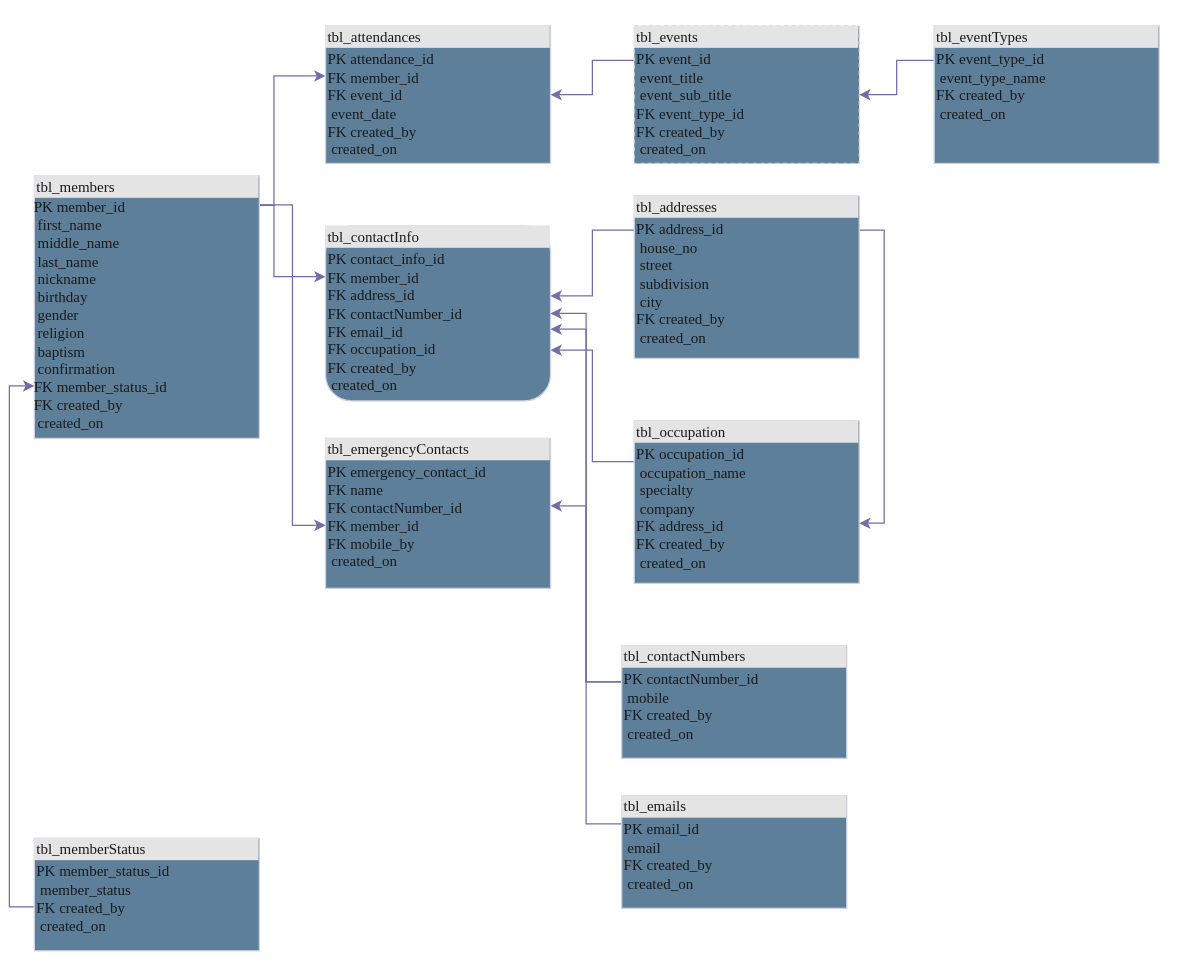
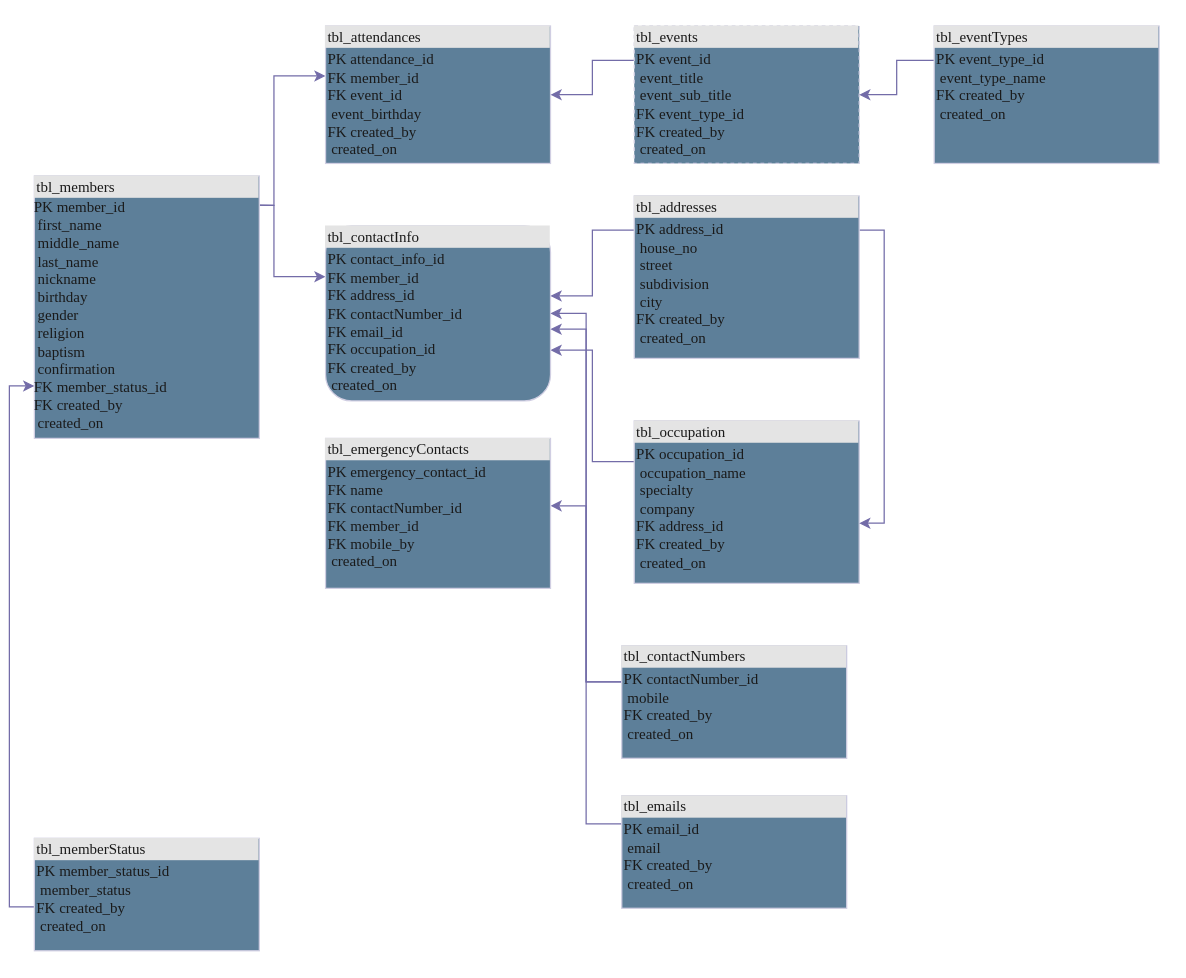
- <mxCell id="11" value="&lt;div style=&quot;box-sizing:border-box;width:100%;background:#e4e4e4;padding:2px;&quot;&gt;tbl_attendances&lt;/div&gt;&lt;table style=&quot;width:100%;font-size:1em;&quot; cellpadding=&quot;2&quot; cellspacing=&quot;0&quot;&gt;&lt;tbody&gt;&lt;tr&gt;&lt;td&gt;PK&lt;span style=&quot;white-space: pre;&quot;&gt; &lt;/span&gt;attendance_id&lt;br&gt;FK&lt;span style=&quot;white-space: pre;&quot;&gt; &lt;/span&gt;member_id&lt;br&gt;FK&lt;span style=&quot;white-space: pre;&quot;&gt; &lt;/span&gt;event_id&lt;br&gt;&lt;span style=&quot;white-space: pre;&quot;&gt; &lt;/span&gt;event_date&lt;br&gt;FK&lt;span style=&quot;white-space: pre;&quot;&gt; &lt;/span&gt;created_by&lt;br&gt;&lt;span style=&quot;white-space: pre;&quot;&gt; &lt;/span&gt;created_on&lt;br&gt;&lt;/td&gt;&lt;td&gt;&lt;/td&gt;&lt;/tr&gt;&lt;/tbody&gt;&lt;/table&gt;" style="verticalAlign=top;align=left;overflow=fill;html=1;rounded=0;shadow=0;comic=0;labelBackgroundColor=none;strokeWidth=1;fontFamily=Verdana;fontSize=12;fillColor=#5D7F99;strokeColor=#D0CEE2;fontColor=#1A1A1A;" parent="1" vertex="1"><mxGeometry x="253" y="20" width="180" height="110" as="geometry" /></mxCell>
+ <mxCell id="11" value="&lt;div style=&quot;box-sizing:border-box;width:100%;background:#e4e4e4;padding:2px;&quot;&gt;tbl_attendances&lt;/div&gt;&lt;table style=&quot;width:100%;font-size:1em;&quot; cellpadding=&quot;2&quot; cellspacing=&quot;0&quot;&gt;&lt;tbody&gt;&lt;tr&gt;&lt;td&gt;PK&lt;span style=&quot;white-space: pre;&quot;&gt; &lt;/span&gt;attendance_id&lt;br&gt;FK&lt;span style=&quot;white-space: pre;&quot;&gt; &lt;/span&gt;member_id&lt;br&gt;FK&lt;span style=&quot;white-space: pre;&quot;&gt; &lt;/span&gt;event_id&lt;br&gt;&lt;span style=&quot;white-space: pre;&quot;&gt; &lt;/span&gt;event_birthday&lt;br&gt;FK&lt;span style=&quot;white-space: pre;&quot;&gt; &lt;/span&gt;created_by&lt;br&gt;&lt;span style=&quot;white-space: pre;&quot;&gt; &lt;/span&gt;created_on&lt;br&gt;&lt;/td&gt;&lt;td&gt;&lt;/td&gt;&lt;/tr&gt;&lt;/tbody&gt;&lt;/table&gt;" style="verticalAlign=top;align=left;overflow=fill;html=1;rounded=0;shadow=0;comic=0;labelBackgroundColor=none;strokeWidth=1;fontFamily=Verdana;fontSize=12;fillColor=#5D7F99;strokeColor=#D0CEE2;fontColor=#1A1A1A;" parent="1" vertex="1"><mxGeometry x="253" y="20" width="180" height="110" as="geometry" /></mxCell>
- <mxCell id="4" style="edgeStyle=orthogonalEdgeStyle;rounded=0;orthogonalLoop=1;jettySize=auto;html=1;exitX=0.98;exitY=0.11;exitDx=0;exitDy=0;exitPerimeter=0;entryX=0;entryY=0.58;entryDx=0;entryDy=0;entryPerimeter=0;labelBackgroundColor=none;strokeColor=#736CA8;fontColor=default;" parent="1" source="5" target="24" edge="1"><mxGeometry relative="1" as="geometry" /></mxCell>
